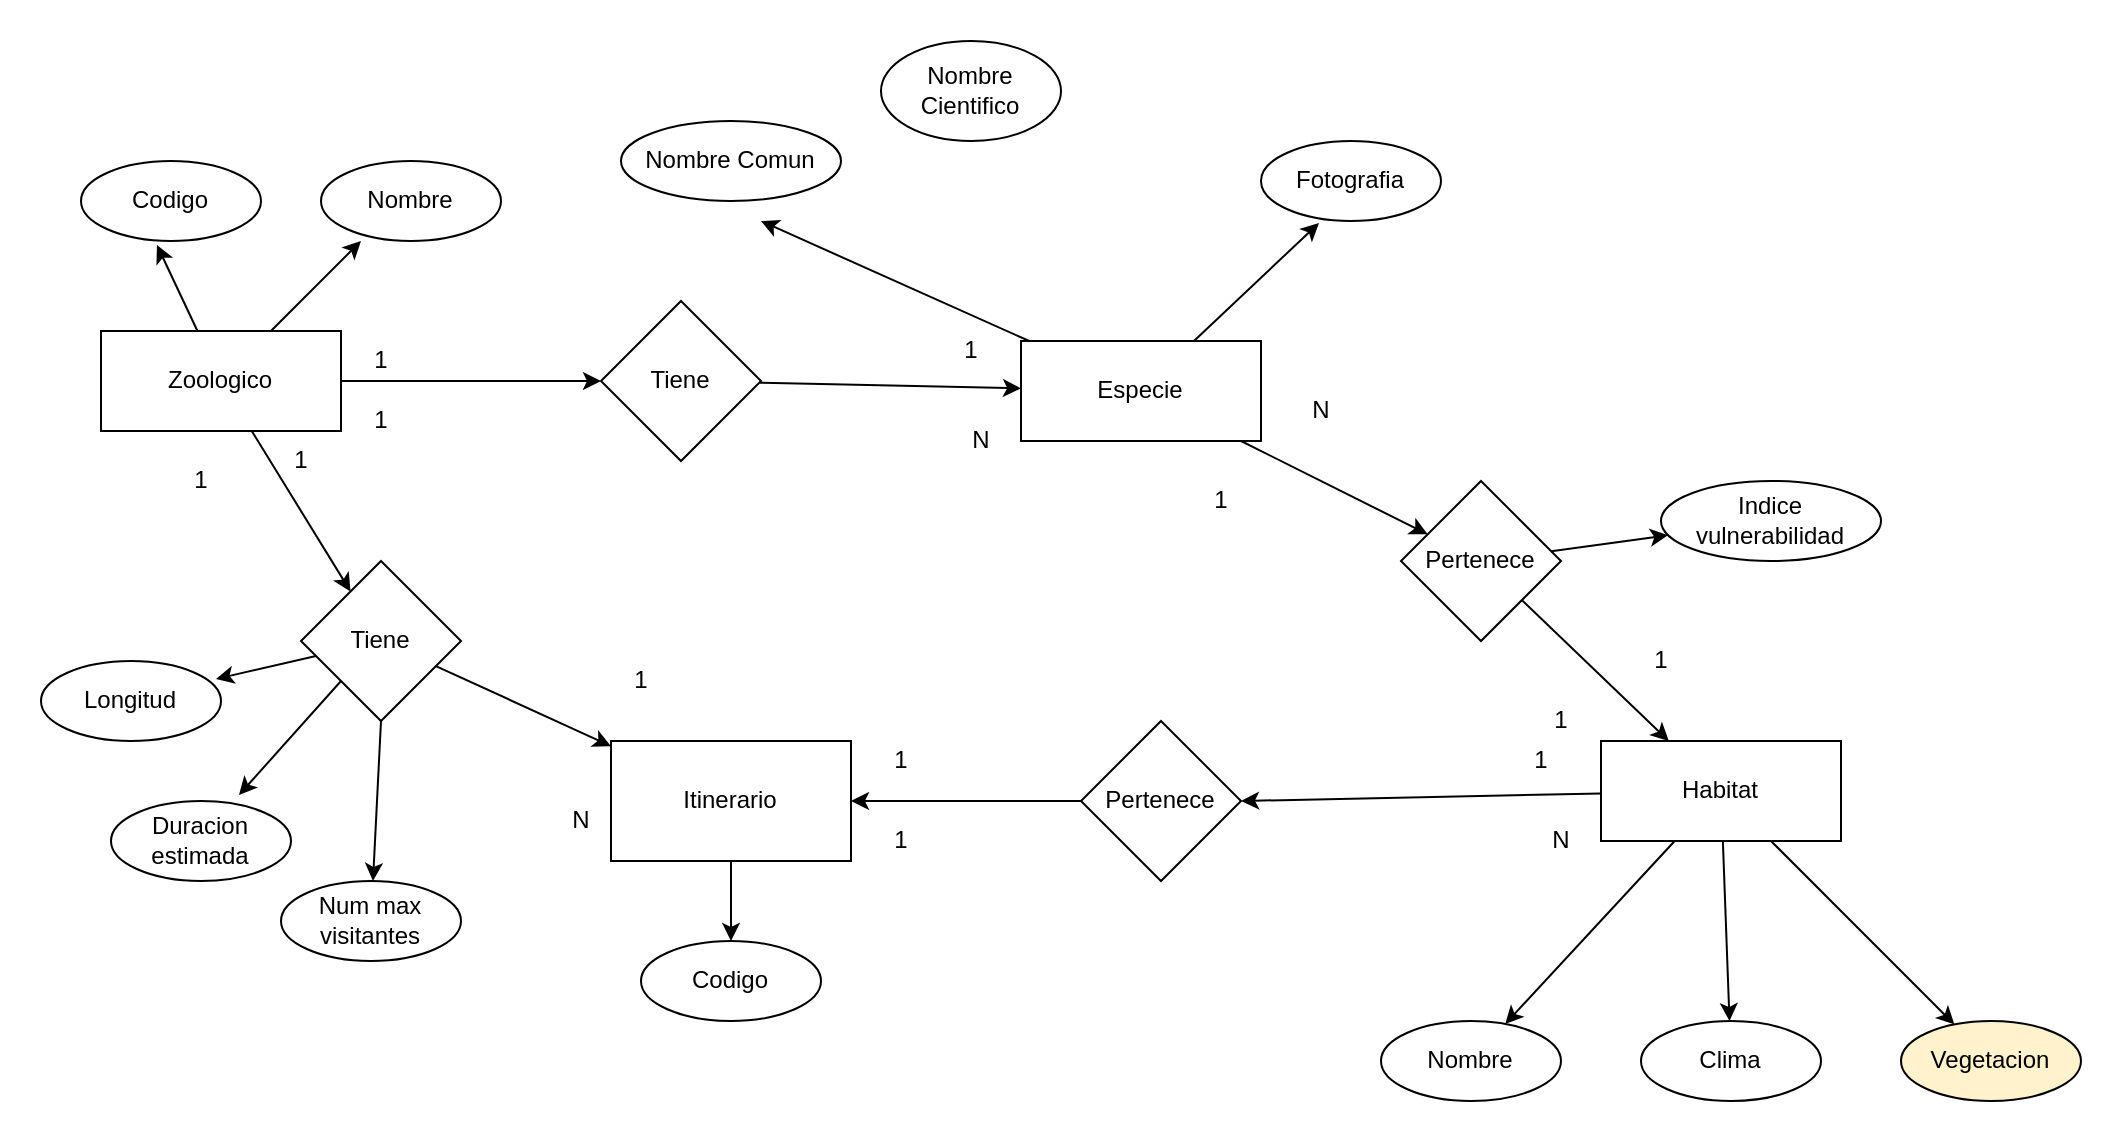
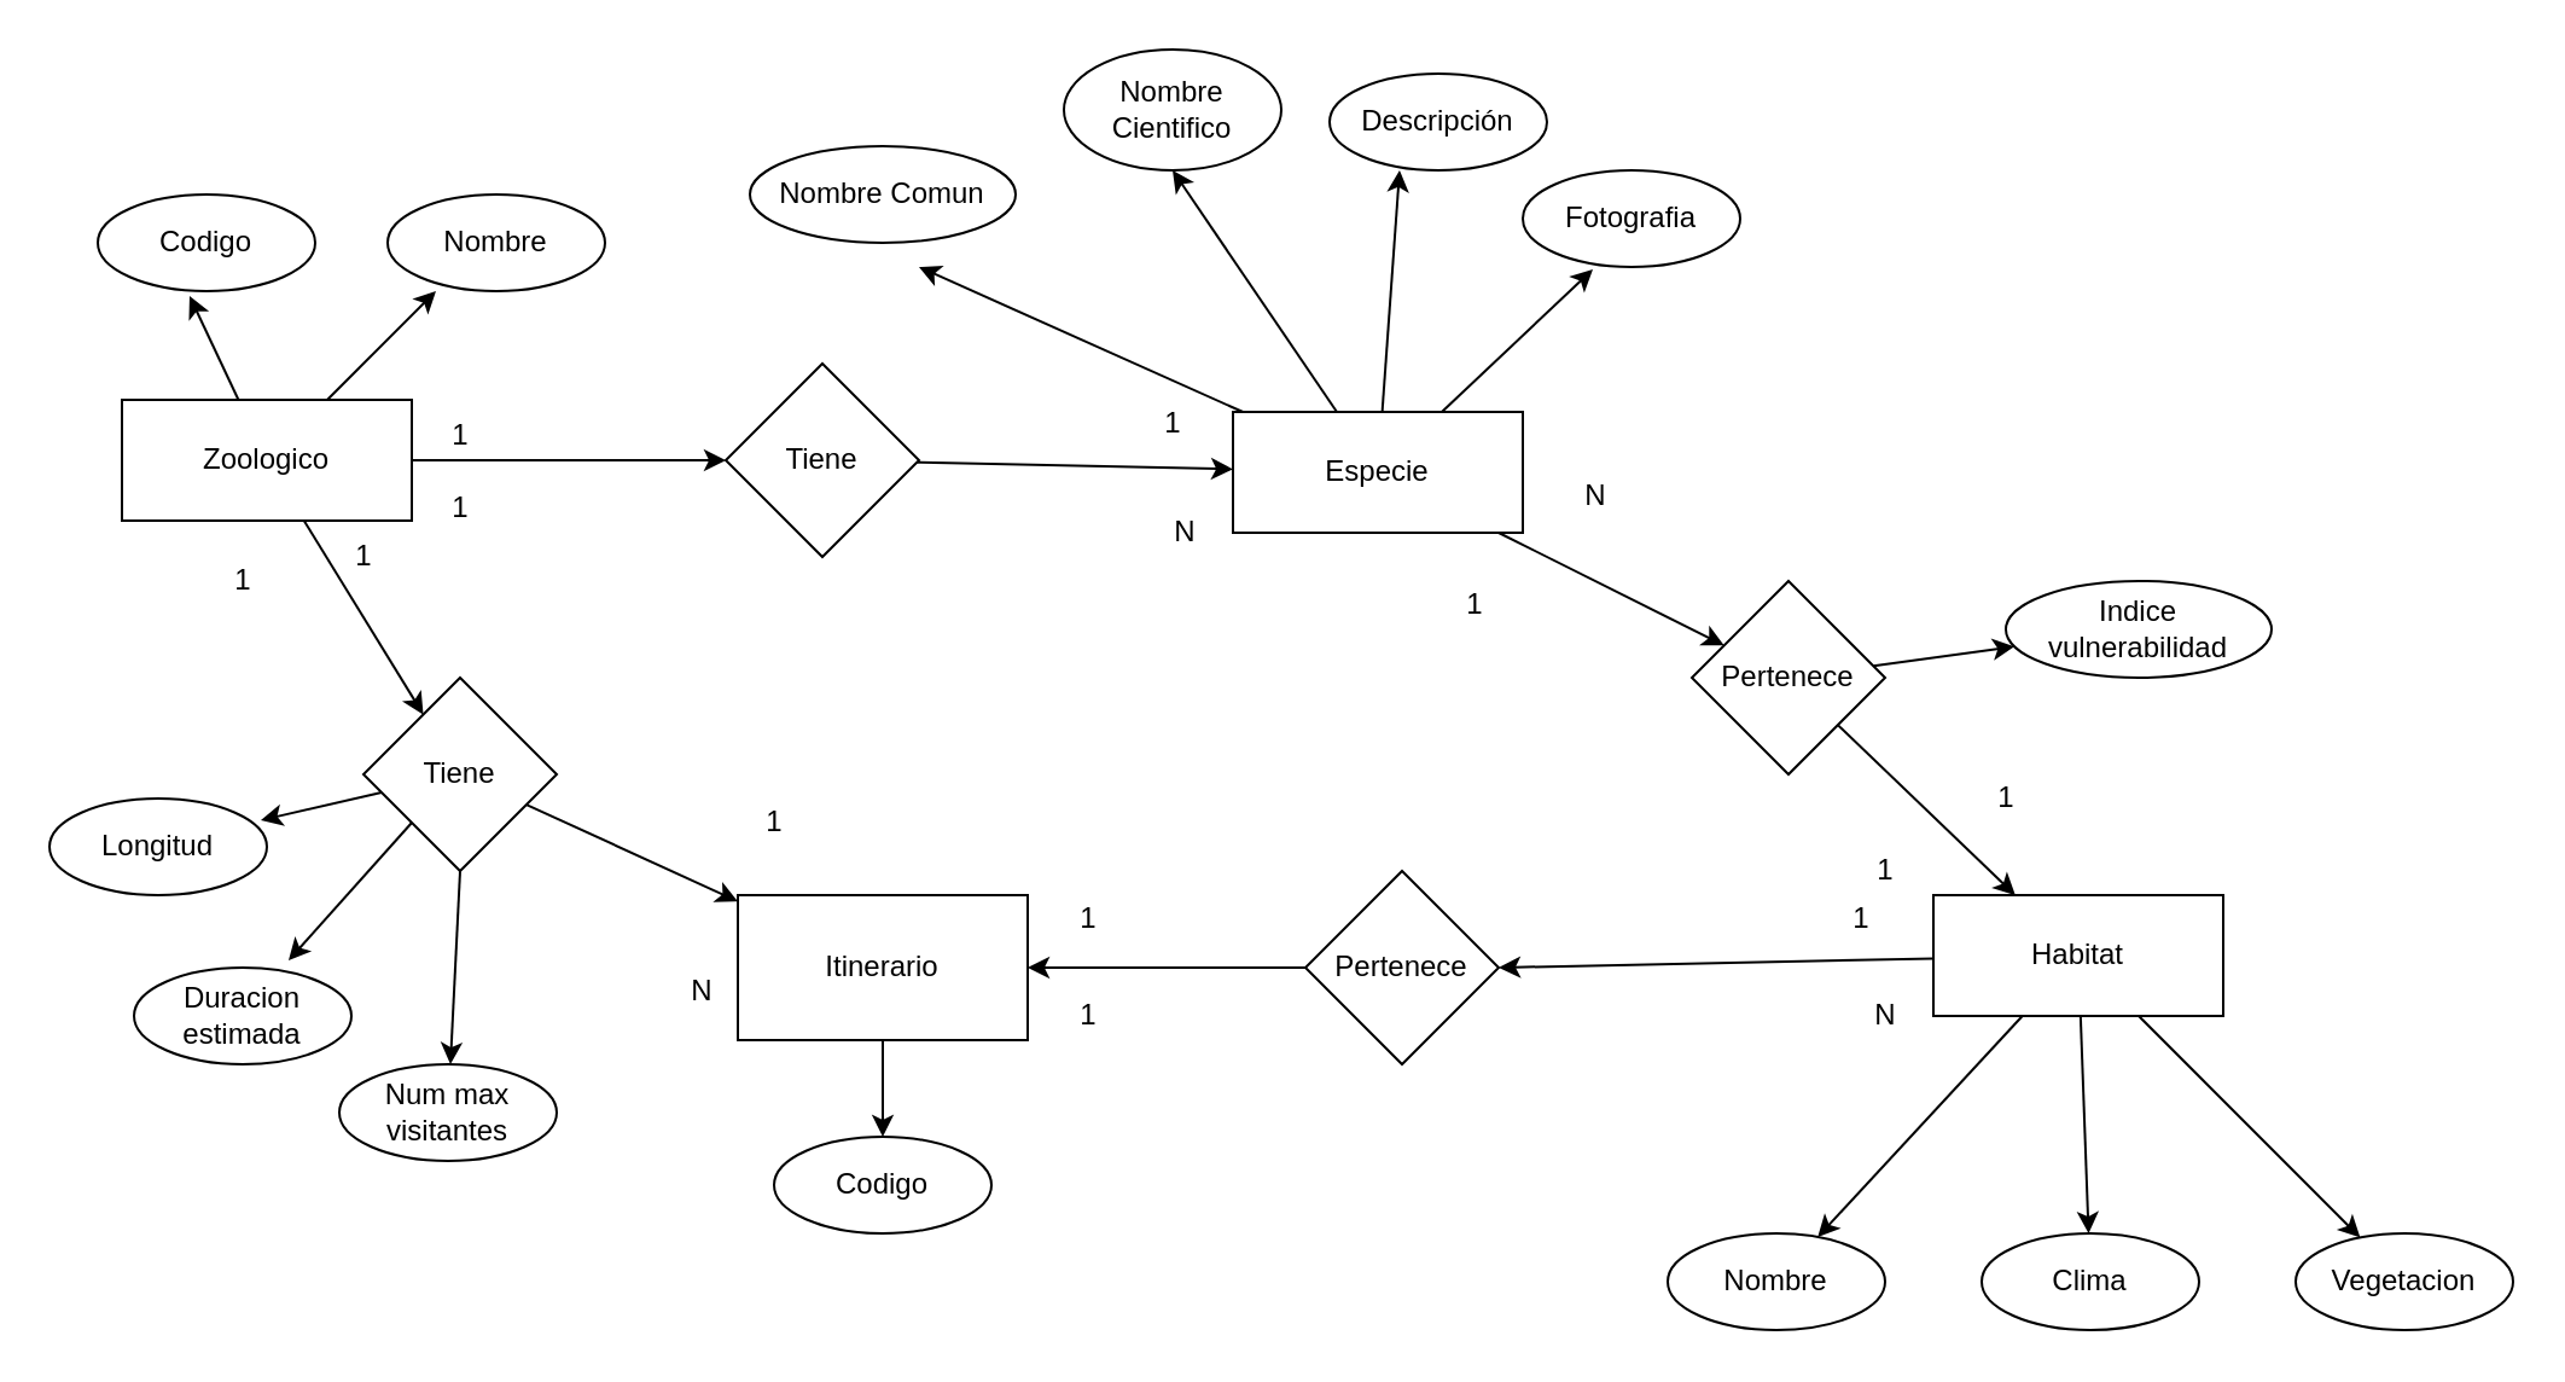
+ <mxCell id="17" value="Descripción" style="ellipse;whiteSpace=wrap;html=1;" vertex="1" parent="1"><mxGeometry x="550" y="30" width="90" height="40" as="geometry" /></mxCell>
+ <mxCell id="10" style="edgeStyle=none;html=1;entryX=0.5;entryY=1;entryDx=0;entryDy=0;" edge="1" parent="1" source="14" target="16"><mxGeometry relative="1" as="geometry" /></mxCell>
+ <mxCell id="11" style="edgeStyle=none;html=1;entryX=0.322;entryY=1;entryDx=0;entryDy=0;entryPerimeter=0;" edge="1" parent="1" source="14" target="17"><mxGeometry relative="1" as="geometry" /></mxCell>
- <mxCell id="25" value="Vegetacion" style="ellipse;whiteSpace=wrap;html=1;fillColor=#fff2cc;" vertex="1" parent="1"><mxGeometry x="950" y="510" width="90" height="40" as="geometry" /></mxCell>
+ <mxCell id="25" value="Vegetacion" style="ellipse;whiteSpace=wrap;html=1;" vertex="1" parent="1"><mxGeometry x="950" y="510" width="90" height="40" as="geometry" /></mxCell>
